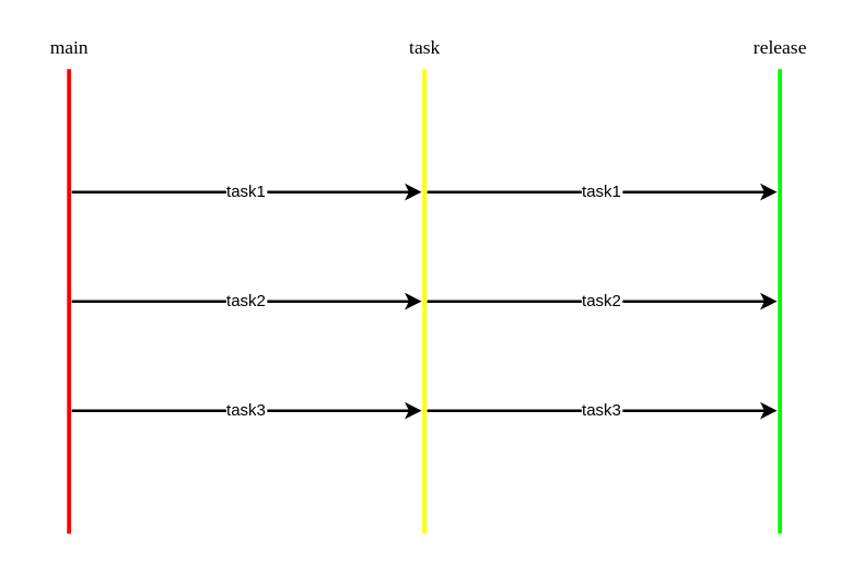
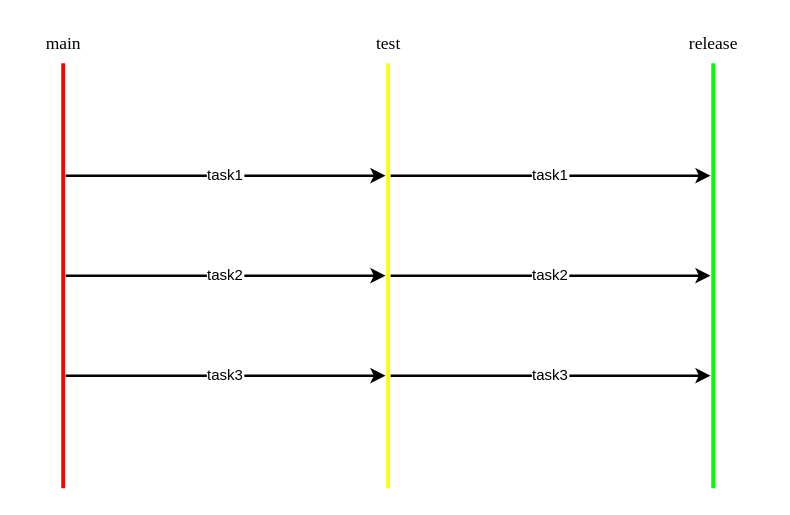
- <mxCell id="6" value="task" style="text;html=1;align=center;verticalAlign=middle;resizable=0;points=[];autosize=1;strokeColor=none;fillColor=none;fontSize=14;fontFamily=Lucida Console;" vertex="1" parent="1"><mxGeometry x="280" width="60" height="30" as="geometry" y="20" /></mxCell>
+ <mxCell id="6" value="test" style="text;html=1;align=center;verticalAlign=middle;resizable=0;points=[];autosize=1;strokeColor=none;fillColor=none;fontSize=14;fontFamily=Lucida Console;" vertex="1" parent="1"><mxGeometry x="280" width="60" height="30" as="geometry" y="20" /></mxCell>
